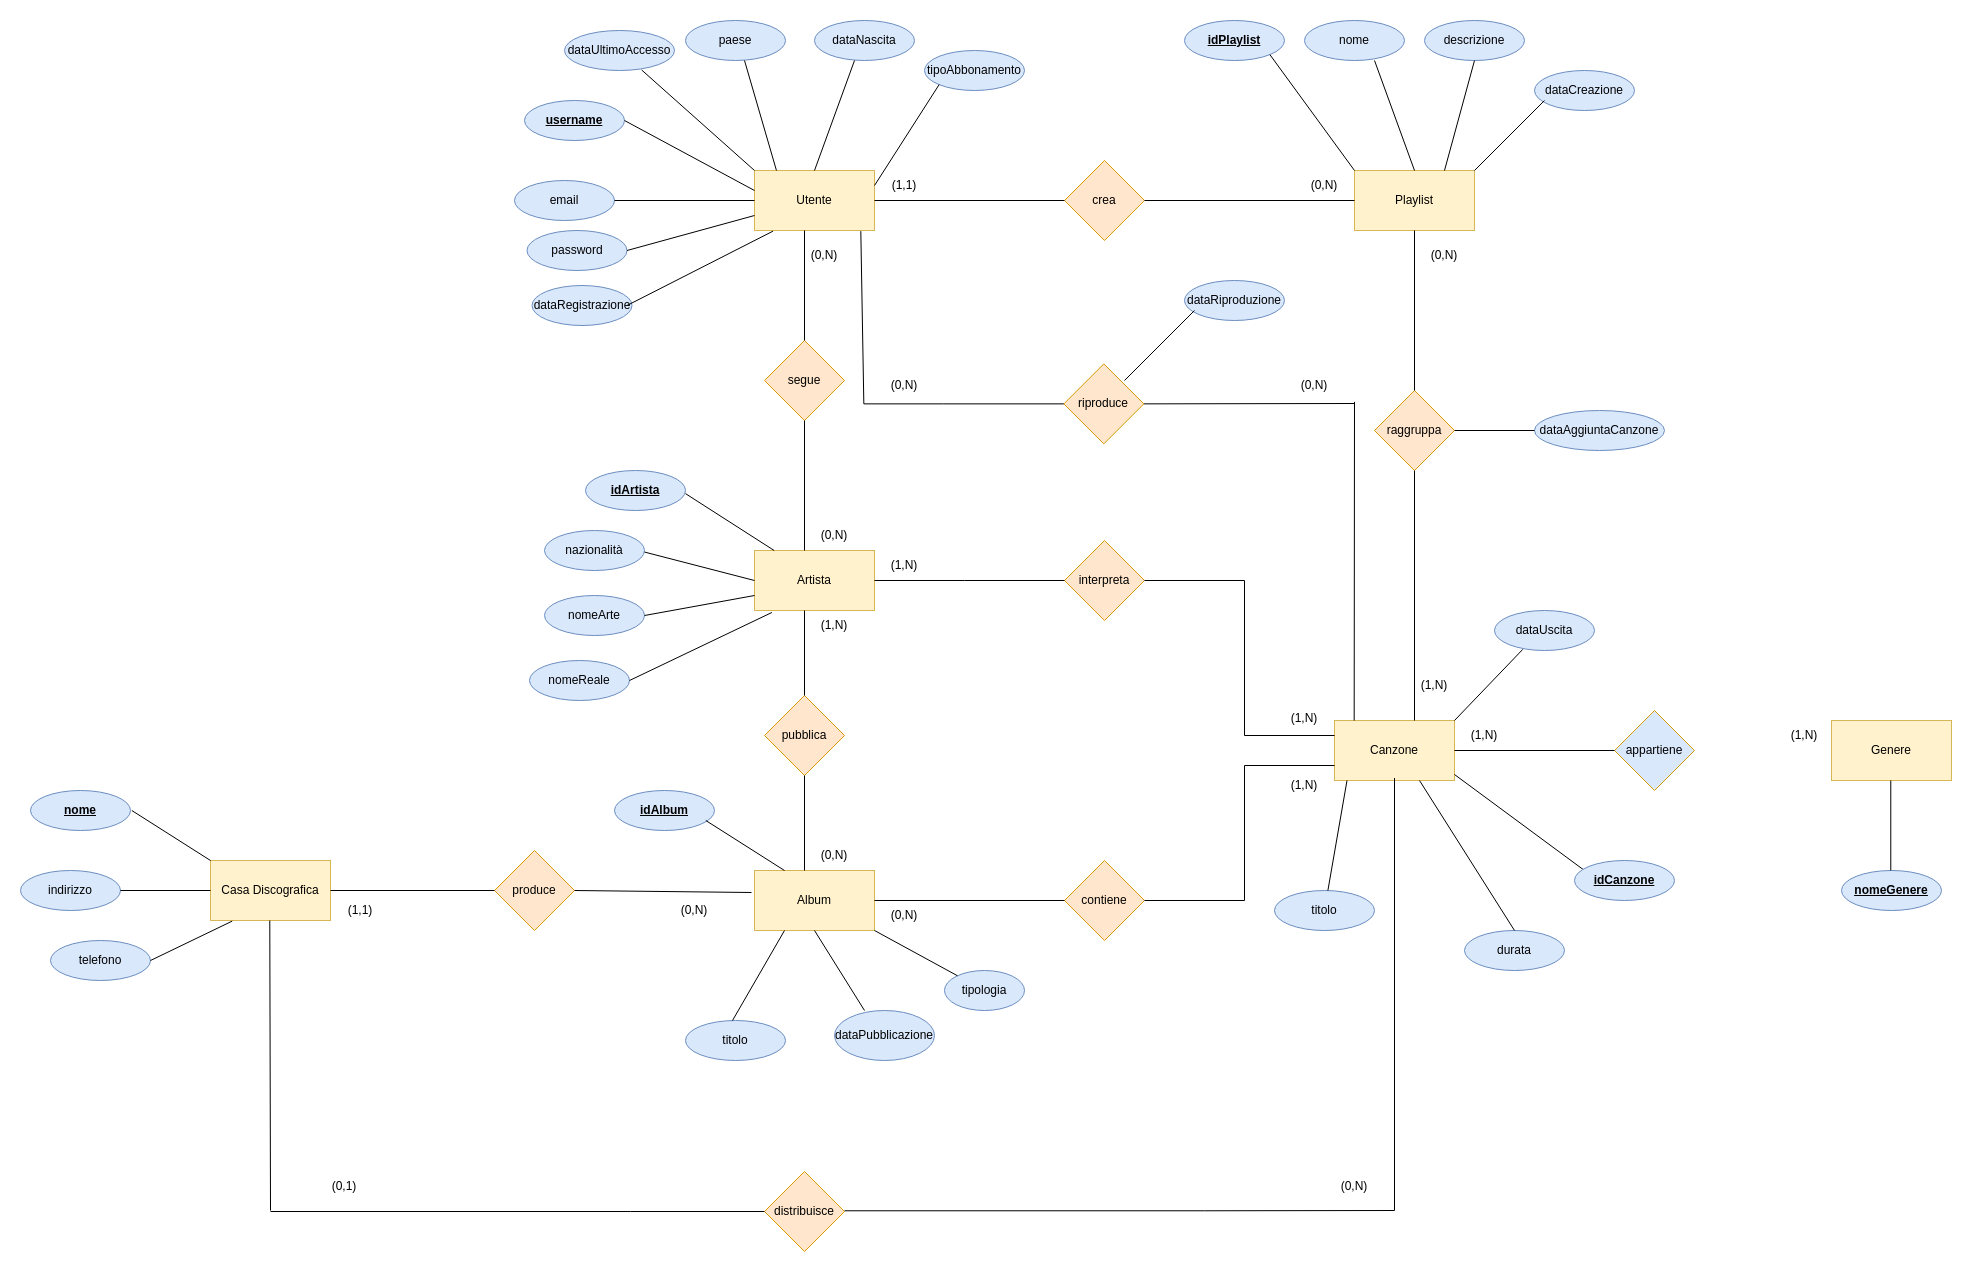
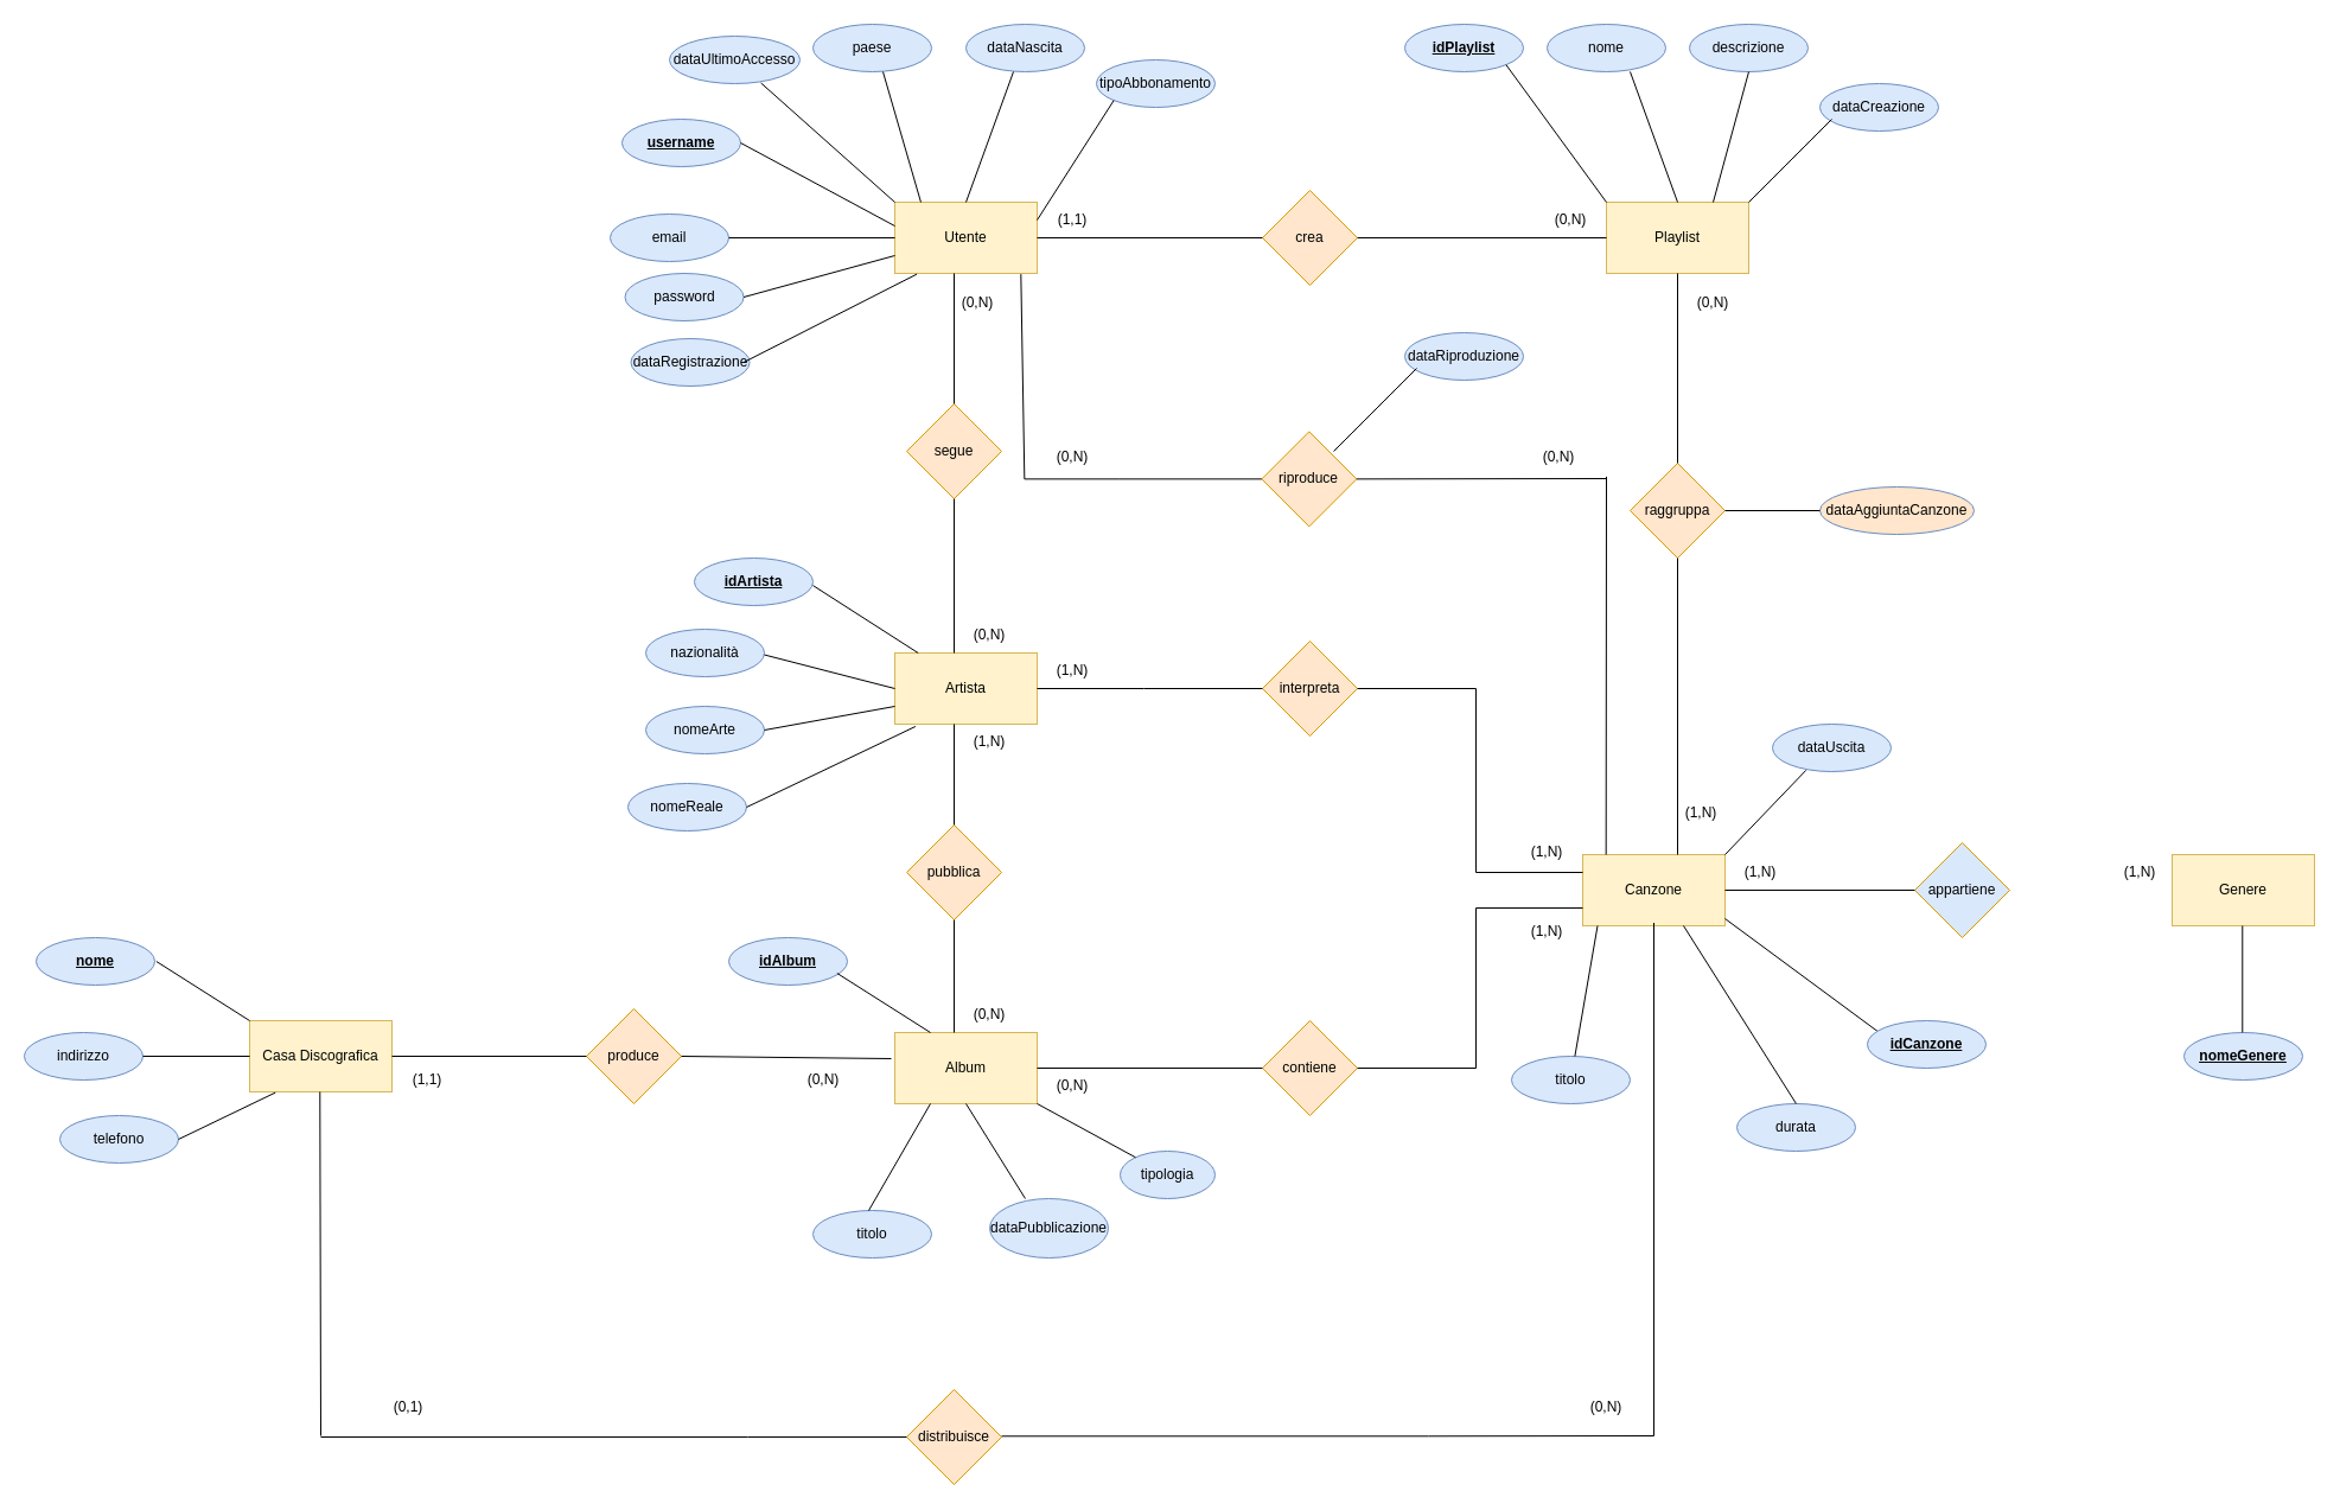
- <mxCell id="105" value="dataAggiuntaCanzone" style="ellipse;whiteSpace=wrap;html=1;direction=west;fillColor=#dae8fc;strokeColor=#6c8ebf;" vertex="1" parent="1"><mxGeometry x="1534" y="410" width="130" height="40" as="geometry" /></mxCell>
+ <mxCell id="105" value="dataAggiuntaCanzone" style="ellipse;whiteSpace=wrap;html=1;direction=west;fillColor=#ffe6cc;strokeColor=#6c8ebf;" vertex="1" parent="1"><mxGeometry x="1534" y="410" width="130" height="40" as="geometry" /></mxCell>
